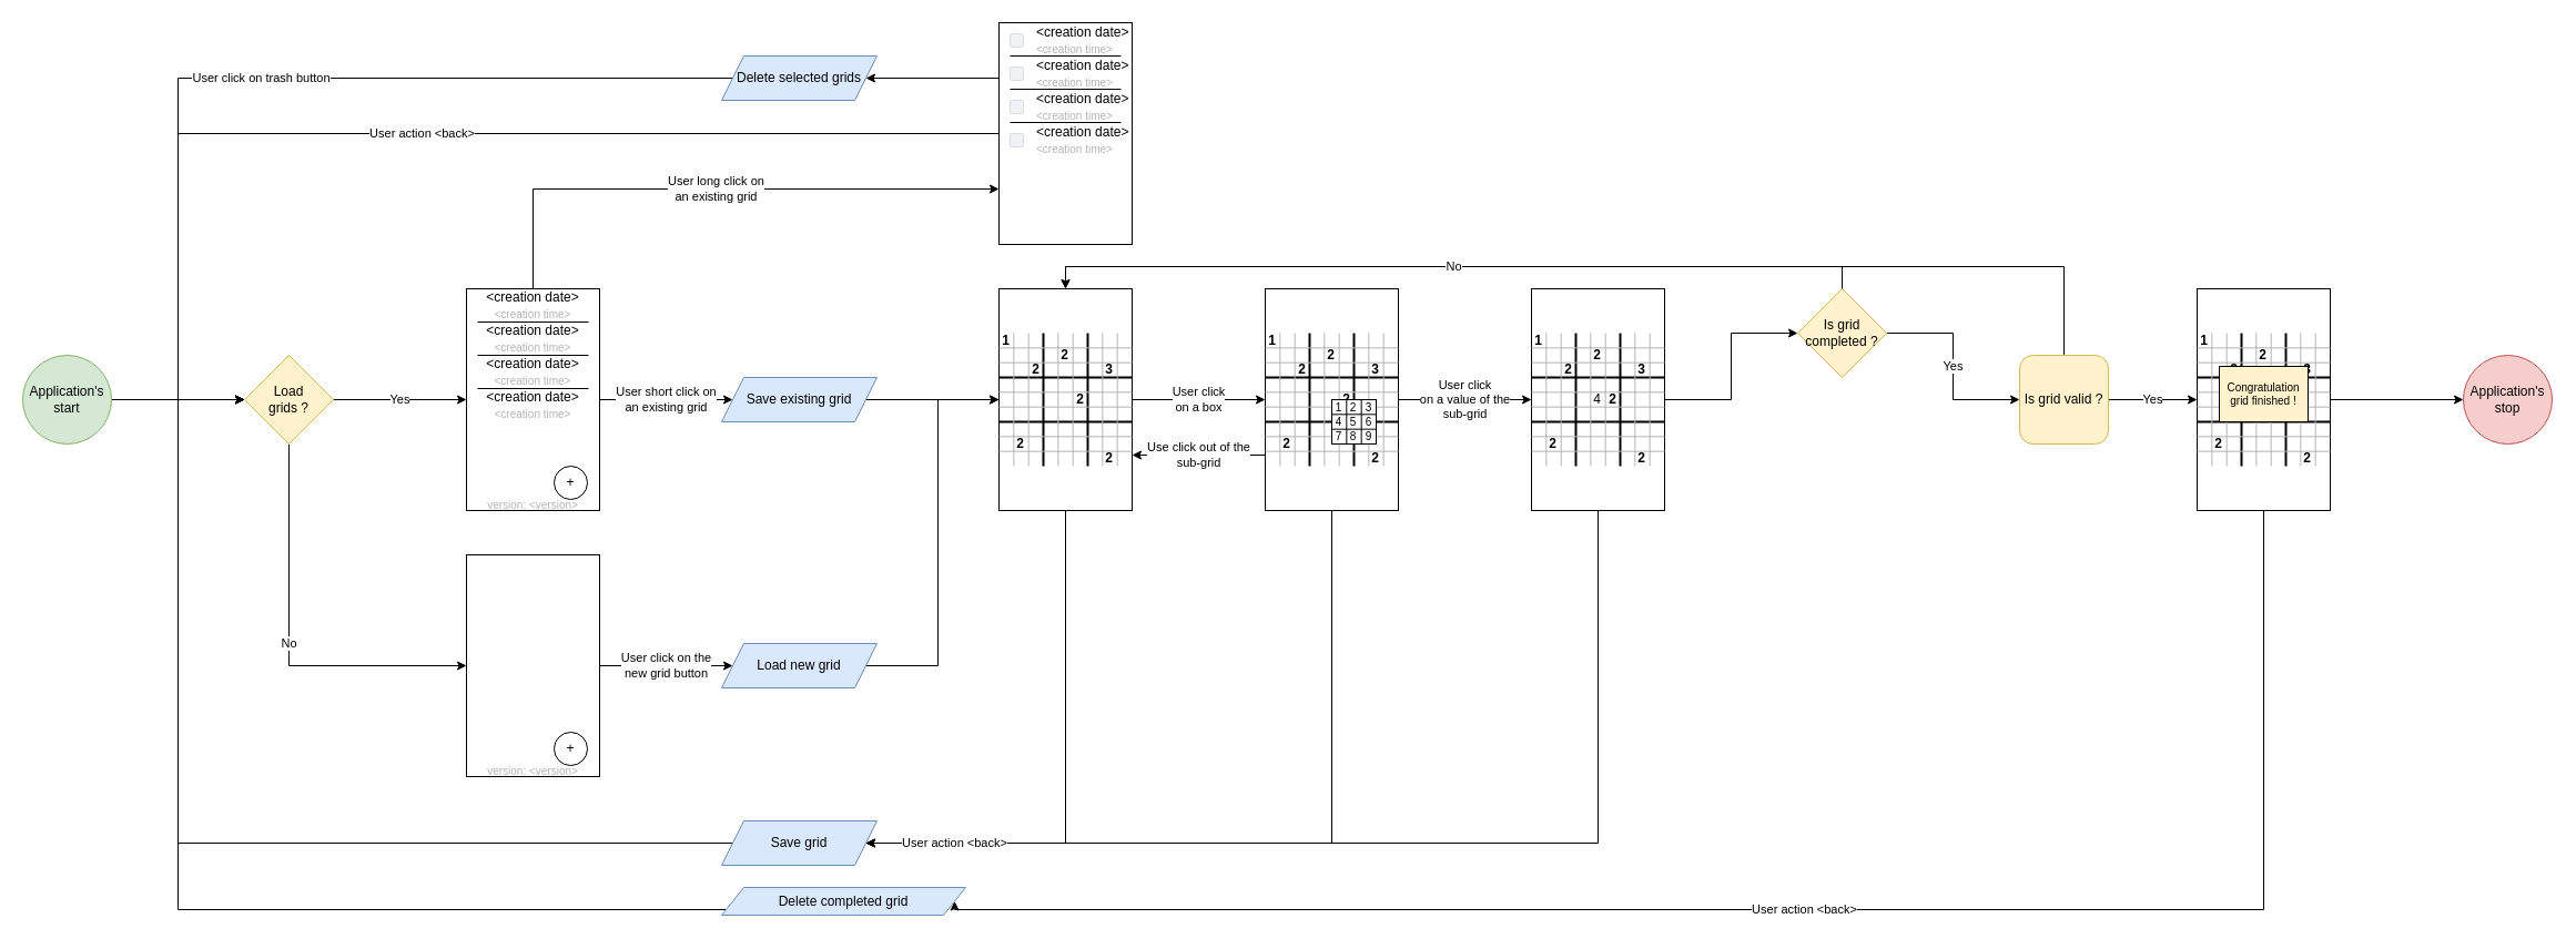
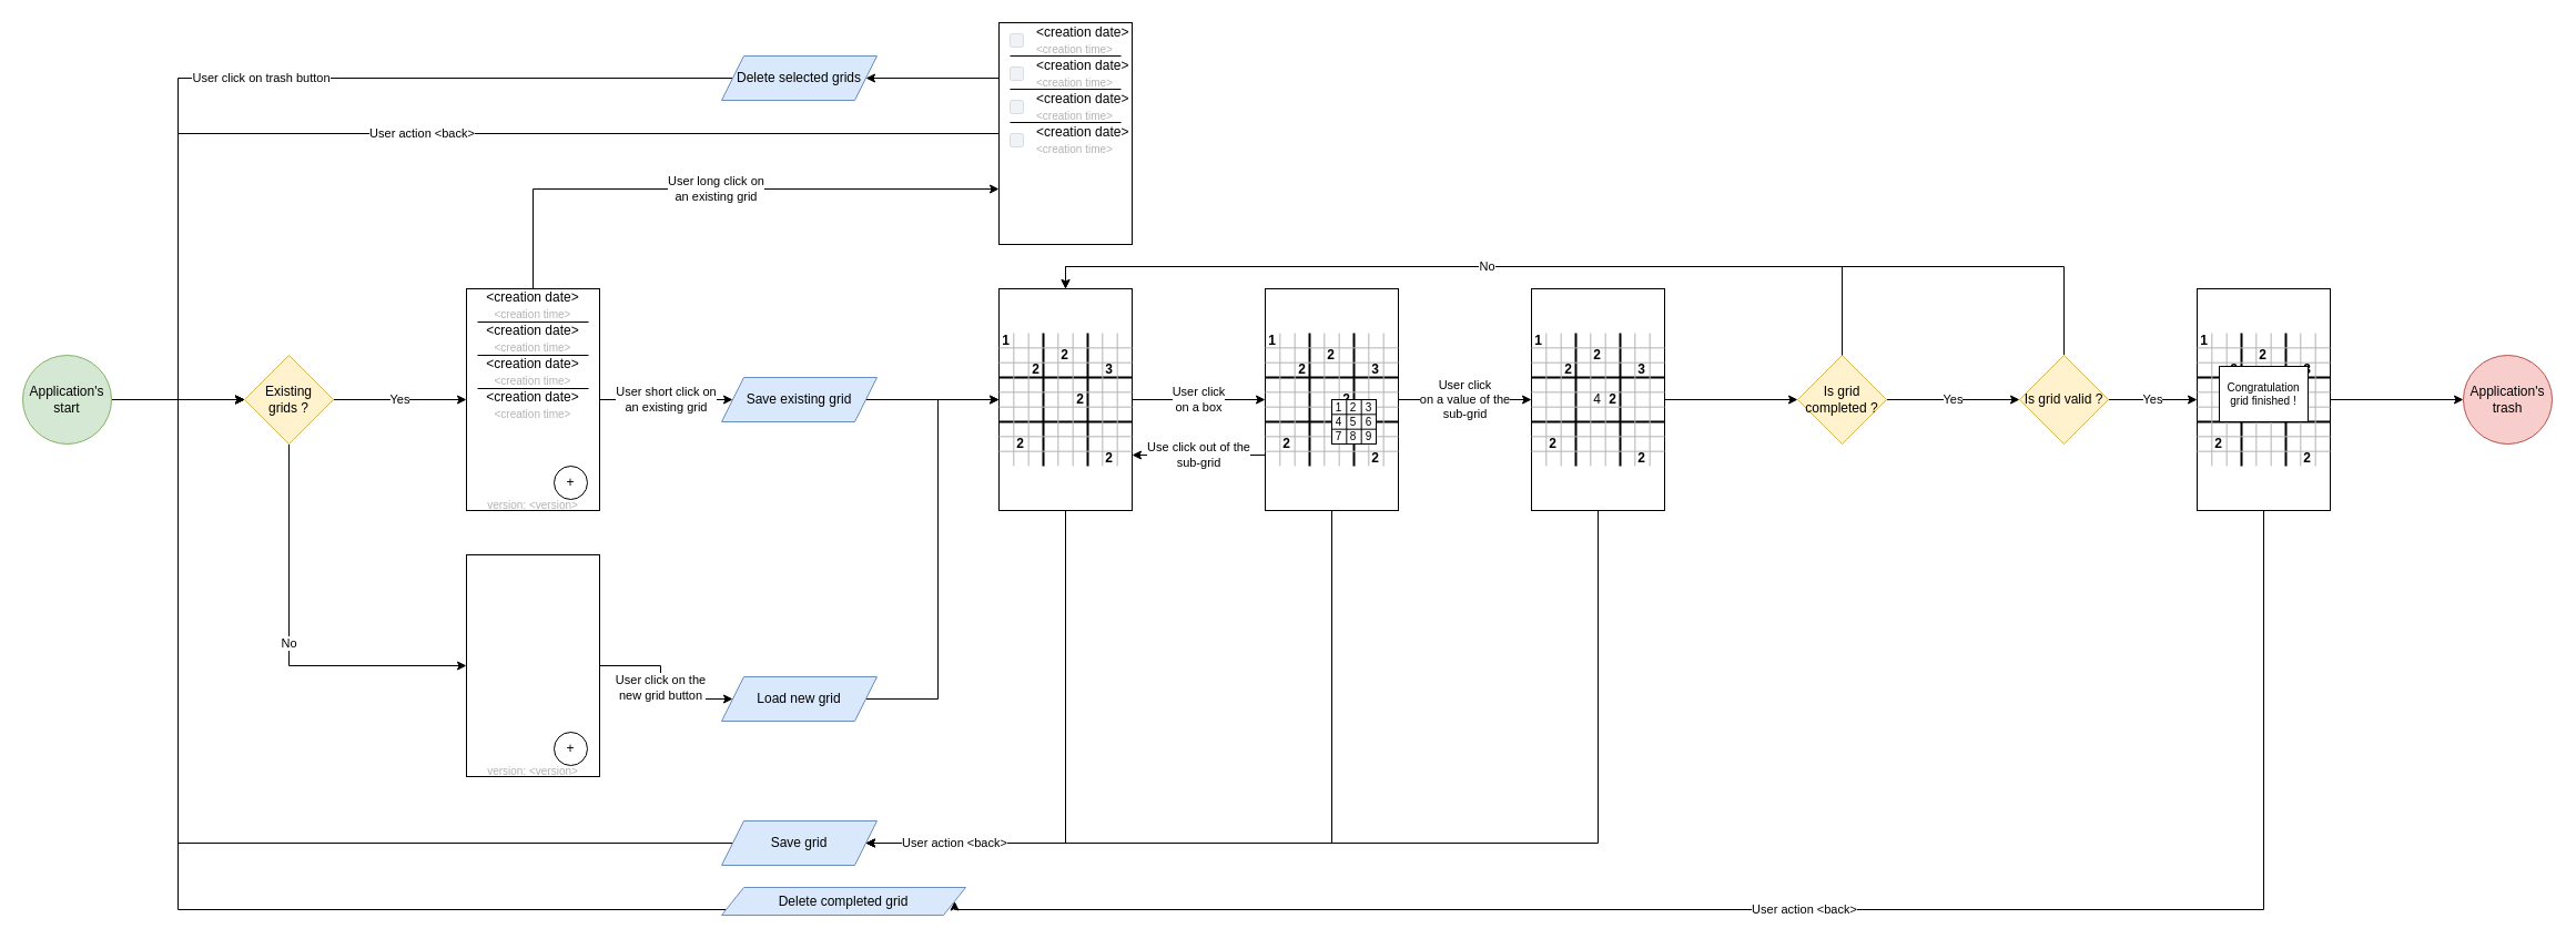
- <mxCell id="114" value="Is grid completed ?" style="rhombus;whiteSpace=wrap;html=1;fillColor=#fff2cc;strokeColor=#d6b656;" parent="1" vertex="1"><mxGeometry x="1620" y="260" width="80" height="80" as="geometry" /></mxCell>
+ <mxCell id="114" value="Is grid completed ?" style="rhombus;whiteSpace=wrap;html=1;fillColor=#fff2cc;strokeColor=#d6b656;" parent="1" vertex="1"><mxGeometry x="1620" y="320" width="80" height="80" as="geometry" /></mxCell>
- <mxCell id="171" value="Congratulation&lt;br style=&quot;font-size: 10px;&quot;&gt;grid finished !" style="rounded=0;whiteSpace=wrap;html=1;fontSize=10;fillColor=#fff2cc;" parent="146" vertex="1"><mxGeometry x="20" y="30" width="80" height="50" as="geometry" /></mxCell>
+ <mxCell id="171" value="Congratulation&lt;br style=&quot;font-size: 10px;&quot;&gt;grid finished !" style="rounded=0;whiteSpace=wrap;html=1;fontSize=10;" parent="146" vertex="1"><mxGeometry x="20" y="30" width="80" height="50" as="geometry" /></mxCell>
- <mxCell id="48" value="Load&lt;br&gt;grids ?" style="rhombus;whiteSpace=wrap;html=1;fillColor=#fff2cc;strokeColor=#d6b656;" parent="1" vertex="1"><mxGeometry x="220" y="320" width="80" height="80" as="geometry" /></mxCell>
+ <mxCell id="48" value="Existing&lt;br&gt;grids ?" style="rhombus;whiteSpace=wrap;html=1;fillColor=#fff2cc;strokeColor=#d6b656;" parent="1" vertex="1"><mxGeometry x="220" y="320" width="80" height="80" as="geometry" /></mxCell>
- <mxCell id="142" value="Is grid valid ?" style="whiteSpace=wrap;html=1;fillColor=#fff2cc;strokeColor=#d6b656;rounded=1;" parent="1" vertex="1"><mxGeometry x="1820" y="320" width="80" height="80" as="geometry" /></mxCell>
+ <mxCell id="142" value="Is grid valid ?" style="rhombus;whiteSpace=wrap;html=1;fillColor=#fff2cc;strokeColor=#d6b656;" parent="1" vertex="1"><mxGeometry x="1820" y="320" width="80" height="80" as="geometry" /></mxCell>
- <mxCell id="70" value="Application's&lt;br&gt;stop" style="ellipse;whiteSpace=wrap;html=1;aspect=fixed;fillColor=#f8cecc;strokeColor=#b85450;" parent="1" vertex="1"><mxGeometry x="2220" y="320" width="80" height="80" as="geometry" /></mxCell>
+ <mxCell id="70" value="Application's&lt;br&gt;trash" style="ellipse;whiteSpace=wrap;html=1;aspect=fixed;fillColor=#f8cecc;strokeColor=#b85450;" parent="1" vertex="1"><mxGeometry x="2220" y="320" width="80" height="80" as="geometry" /></mxCell>
- <mxCell id="57" value="Load new grid" style="shape=parallelogram;perimeter=parallelogramPerimeter;whiteSpace=wrap;html=1;fixedSize=1;fillColor=#dae8fc;strokeColor=#6c8ebf;" parent="1" vertex="1"><mxGeometry x="650" y="580" width="140" height="40" as="geometry" /></mxCell>
+ <mxCell id="57" value="Load new grid" style="shape=parallelogram;perimeter=parallelogramPerimeter;whiteSpace=wrap;html=1;fixedSize=1;fillColor=#dae8fc;strokeColor=#6c8ebf;" parent="1" vertex="1"><mxGeometry x="650" y="610" width="140" height="40" as="geometry" /></mxCell>
